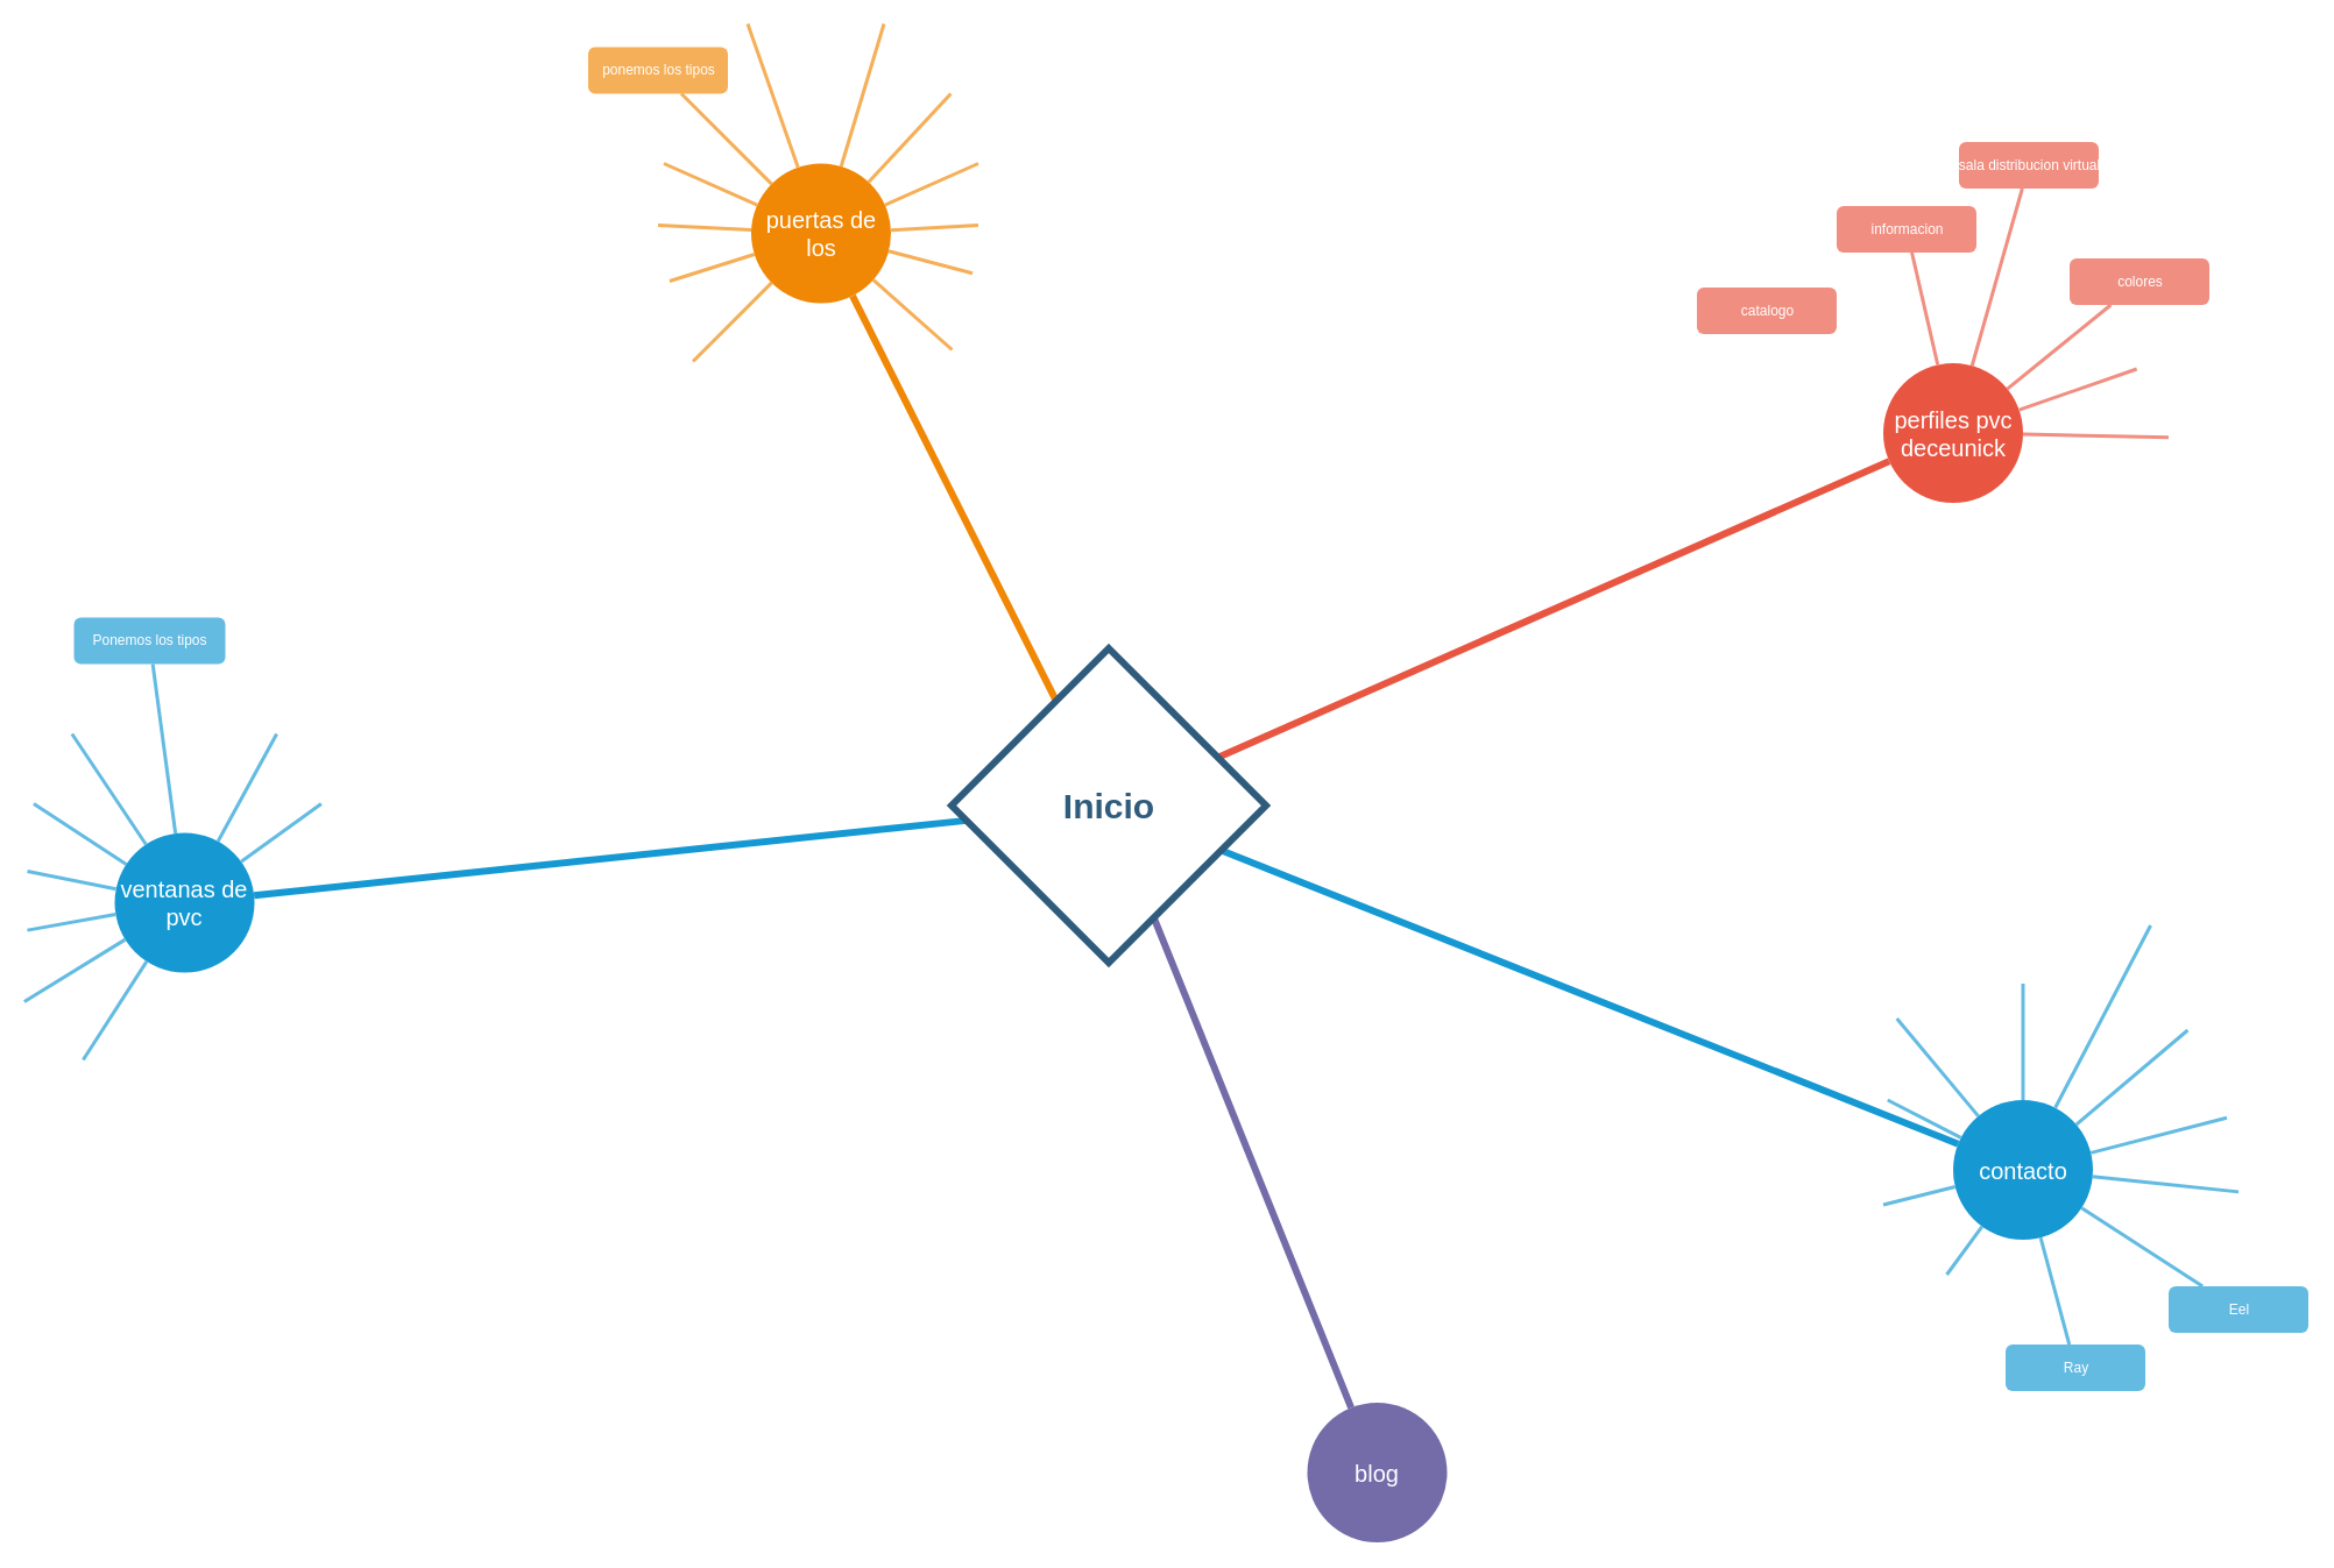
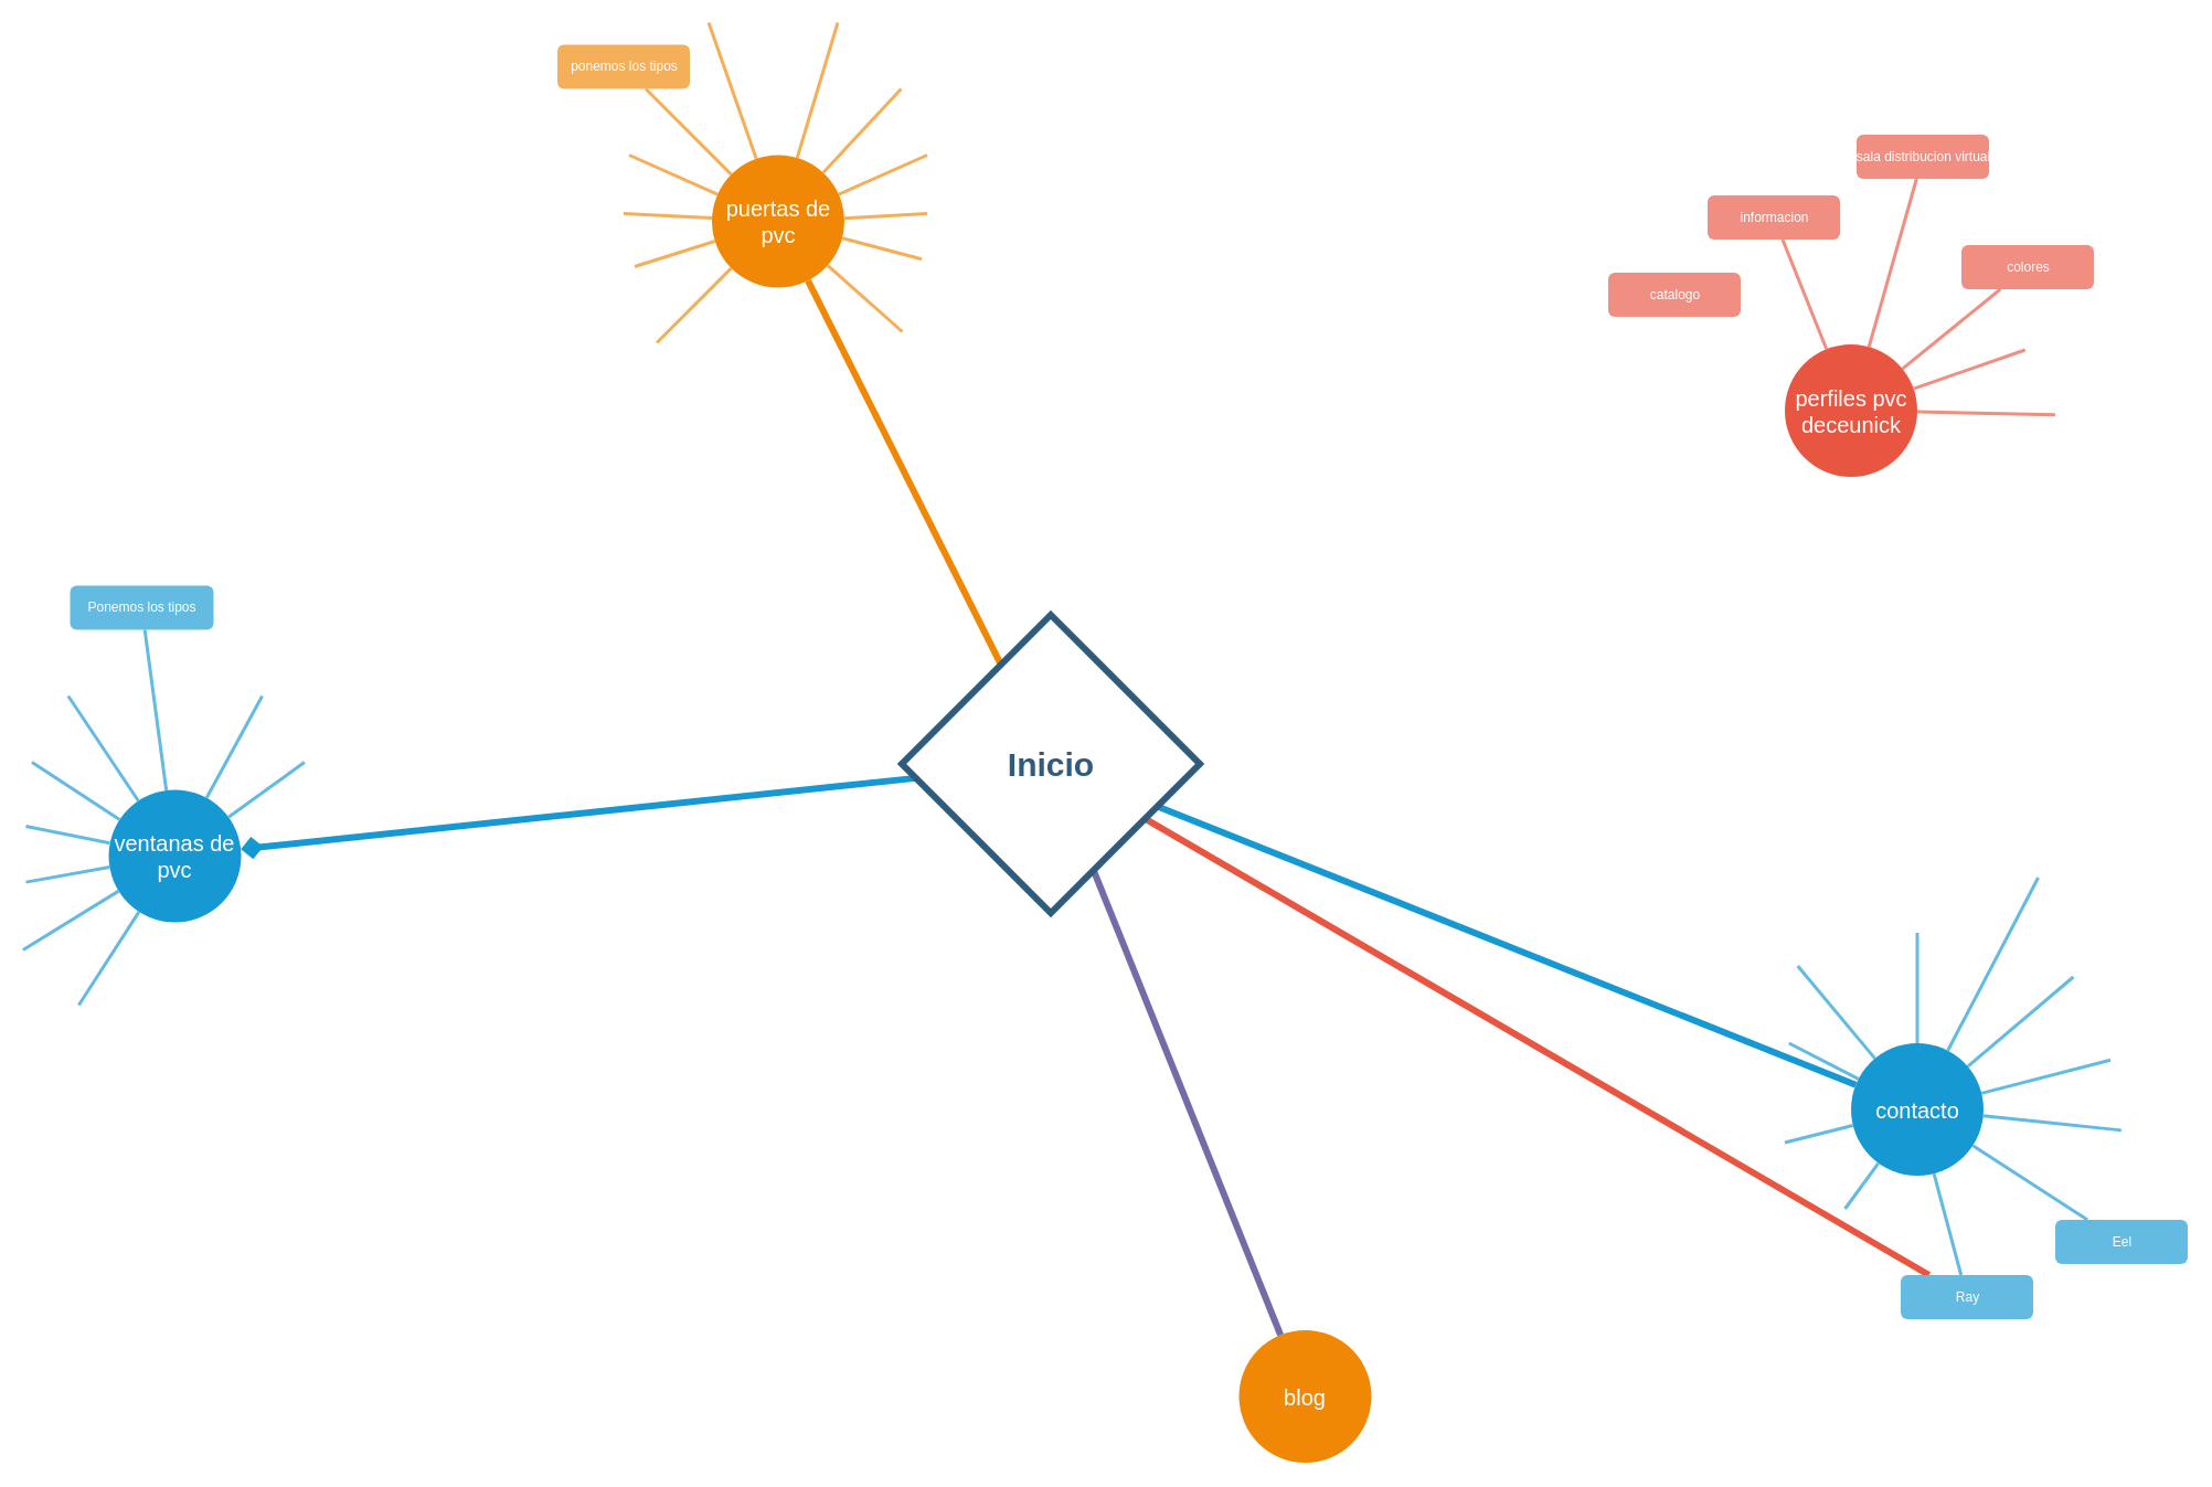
- <mxCell id="36" value="informacion" style="rounded=1;fillColor=#f08e81;strokeColor=none;strokeWidth=3;shadow=0;html=1;fontColor=#FFFFFF;" parent="1" vertex="1"><mxGeometry x="1576.5" y="176.5" width="120" height="40" as="geometry" /></mxCell>
+ <mxCell id="36" value="informacion" style="rounded=1;fillColor=#f08e81;strokeColor=none;strokeWidth=3;shadow=0;html=1;fontColor=#FFFFFF;" parent="1" vertex="1"><mxGeometry x="1546.5" y="176.5" width="120" height="40" as="geometry" /></mxCell>
- <mxCell id="3" value="puertas de los" style="ellipse;whiteSpace=wrap;html=1;shadow=0;fontFamily=Helvetica;fontSize=20;fontColor=#FFFFFF;align=center;strokeWidth=3;fillColor=#F08705;strokeColor=none;gradientColor=none;" parent="1" vertex="1"><mxGeometry x="644.5" y="140" width="120" height="120" as="geometry" /></mxCell>
+ <mxCell id="3" value="puertas de pvc" style="ellipse;whiteSpace=wrap;html=1;shadow=0;fontFamily=Helvetica;fontSize=20;fontColor=#FFFFFF;align=center;strokeWidth=3;fillColor=#F08705;strokeColor=none;gradientColor=none;" parent="1" vertex="1"><mxGeometry x="644.5" y="140" width="120" height="120" as="geometry" /></mxCell>
- <mxCell id="9" style="endArrow=none;strokeWidth=6;strokeColor=#E85642;html=1;" parent="1" source="58" target="4" edge="1"><mxGeometry relative="1" as="geometry" /></mxCell>
+ <mxCell id="9" style="endArrow=none;strokeWidth=6;strokeColor=#E85642;html=1;" parent="1" source="58" target="45" edge="1"><mxGeometry relative="1" as="geometry" /></mxCell>
- <mxCell id="7" style="endArrow=none;strokeWidth=6;strokeColor=#1699D3;html=1;" parent="1" source="58" target="2" edge="1"><mxGeometry relative="1" as="geometry" /></mxCell>
+ <mxCell id="7" style="endArrow=diamond;strokeWidth=6;strokeColor=#1699D3;html=1;" parent="1" source="58" target="2" edge="1"><mxGeometry relative="1" as="geometry" /></mxCell>
- <mxCell id="6" value="blog" style="ellipse;whiteSpace=wrap;html=1;shadow=0;fontFamily=Helvetica;fontSize=20;fontColor=#FFFFFF;align=center;strokeWidth=3;fillColor=#736ca8;strokeColor=none;" parent="1" vertex="1"><mxGeometry x="1122" y="1204.5" width="120" height="120" as="geometry" /></mxCell>
+ <mxCell id="6" value="blog" style="ellipse;whiteSpace=wrap;html=1;shadow=0;fontFamily=Helvetica;fontSize=20;fontColor=#FFFFFF;align=center;strokeWidth=3;fillColor=#f08705;strokeColor=none;" parent="1" vertex="1"><mxGeometry x="1122" y="1204.5" width="120" height="120" as="geometry" /></mxCell>
